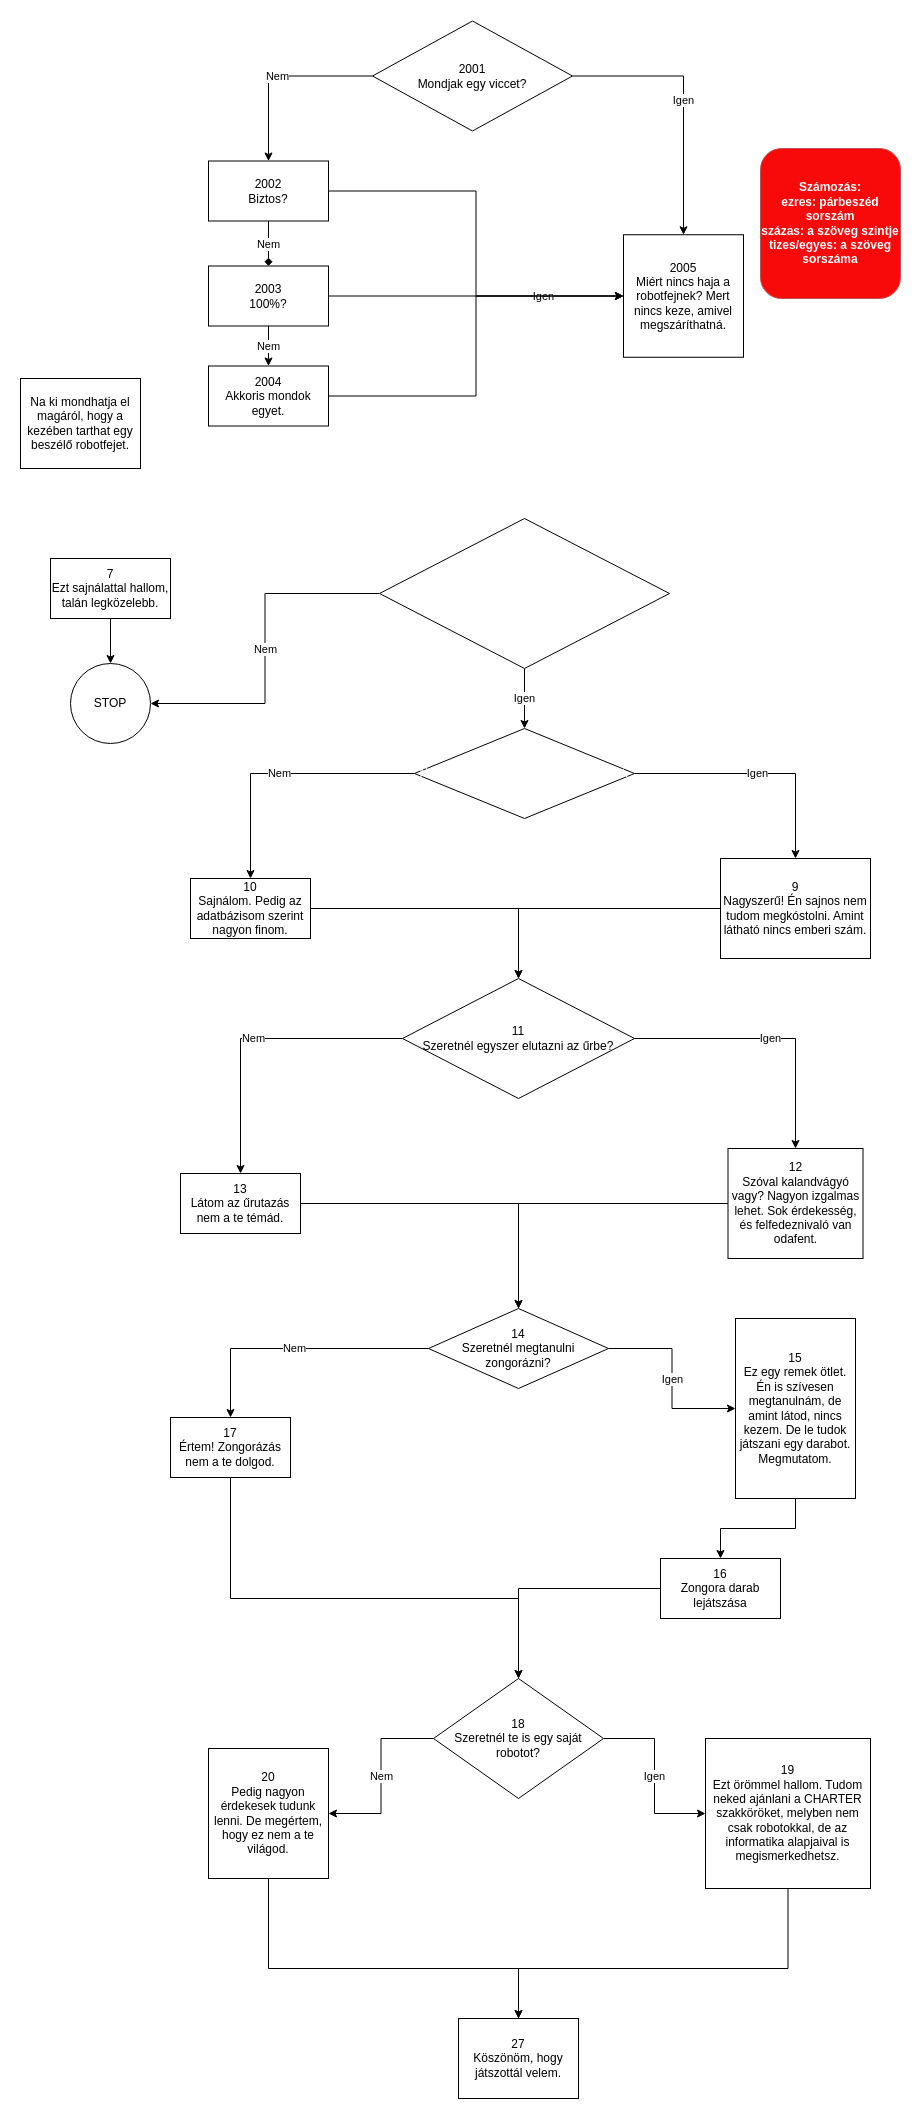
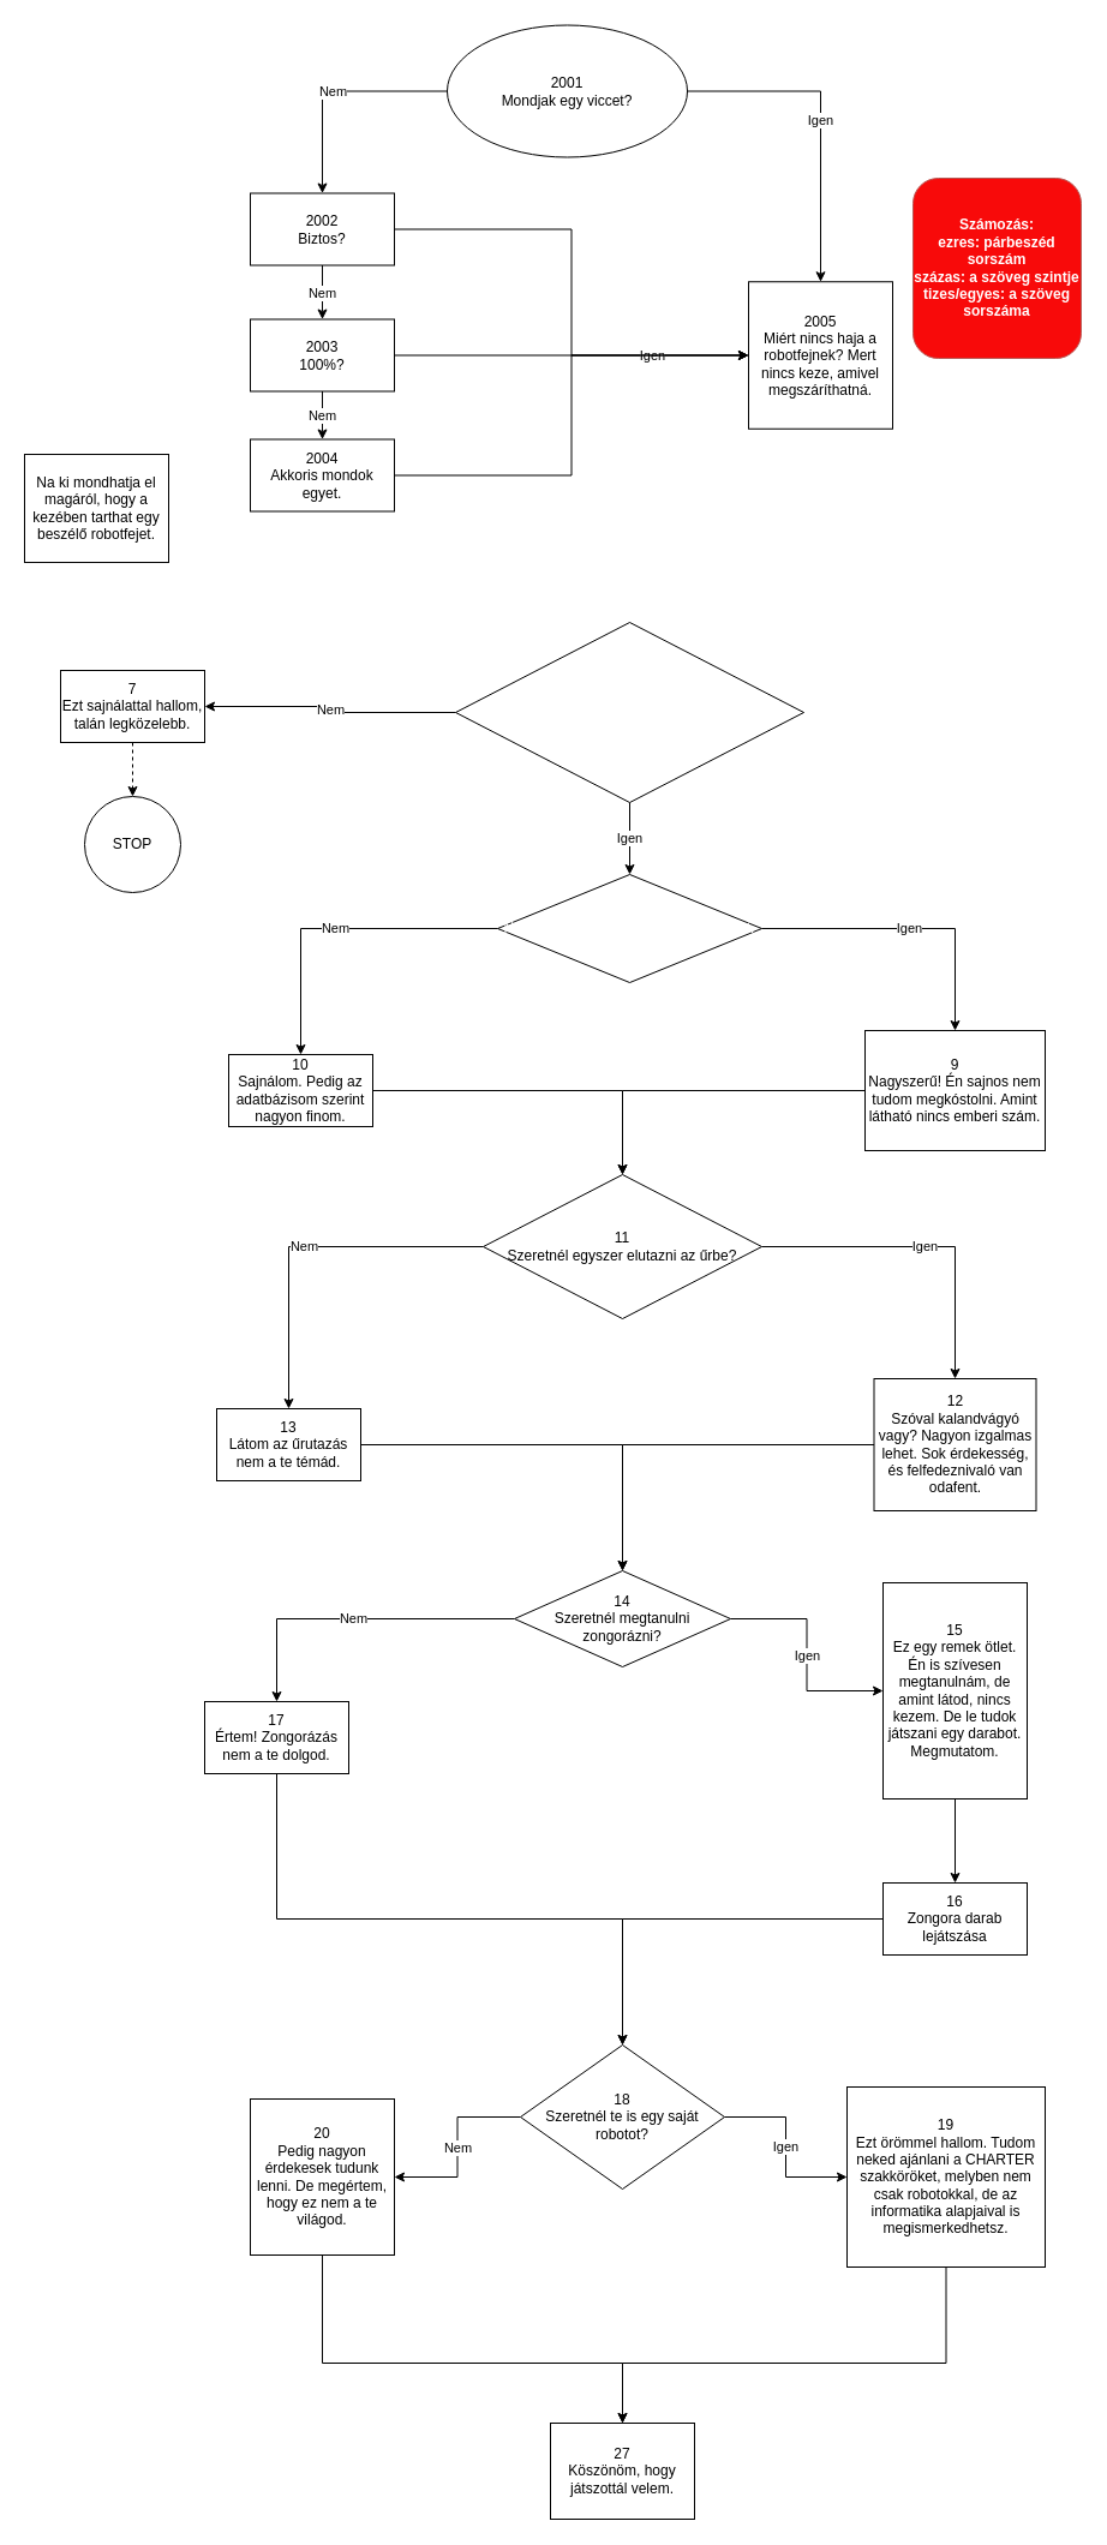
- <mxCell id="4" value="2001&lt;br&gt;Mondjak egy viccet?" style="rhombus;whiteSpace=wrap;html=1;" parent="1" vertex="1"><mxGeometry x="372" y="20.5" width="200" height="110" as="geometry" /></mxCell>
+ <mxCell id="4" value="2001&lt;br&gt;Mondjak egy viccet?" style="ellipse;whiteSpace=wrap;html=1;" parent="1" vertex="1"><mxGeometry x="372" y="20.5" width="200" height="110" as="geometry" /></mxCell>
- <mxCell id="6" value="Nem" style="edgeStyle=orthogonalEdgeStyle;rounded=0;orthogonalLoop=1;jettySize=auto;html=1;endArrow=diamond;" parent="1" source="8" target="50" edge="1"><mxGeometry relative="1" as="geometry" /></mxCell>
+ <mxCell id="6" value="Nem" style="edgeStyle=orthogonalEdgeStyle;rounded=0;orthogonalLoop=1;jettySize=auto;html=1;" parent="1" source="8" target="50" edge="1"><mxGeometry relative="1" as="geometry" /></mxCell>
- <mxCell id="14" value="" style="edgeStyle=orthogonalEdgeStyle;rounded=0;orthogonalLoop=1;jettySize=auto;html=1;" parent="1" source="15" target="16" edge="1"><mxGeometry relative="1" as="geometry" /></mxCell>
+ <mxCell id="14" value="" style="edgeStyle=orthogonalEdgeStyle;rounded=0;orthogonalLoop=1;jettySize=auto;html=1;dashed=1;" parent="1" source="15" target="16" edge="1"><mxGeometry relative="1" as="geometry" /></mxCell>
- <mxCell id="10" value="Nem" style="edgeStyle=orthogonalEdgeStyle;rounded=0;orthogonalLoop=1;jettySize=auto;html=1;" parent="1" source="12" target="16" edge="1"><mxGeometry relative="1" as="geometry" /></mxCell>
+ <mxCell id="10" value="Nem" style="edgeStyle=orthogonalEdgeStyle;rounded=0;orthogonalLoop=1;jettySize=auto;html=1;" parent="1" source="12" target="15" edge="1"><mxGeometry relative="1" as="geometry" /></mxCell>
- <mxCell id="37" value="16&lt;br&gt;Zongora darab lejátszása" style="whiteSpace=wrap;html=1;" parent="1" vertex="1"><mxGeometry x="660" y="1558" width="120" height="60" as="geometry" /></mxCell>
+ <mxCell id="37" value="16&lt;br&gt;Zongora darab lejátszása" style="whiteSpace=wrap;html=1;" parent="1" vertex="1"><mxGeometry x="735" y="1568" width="120" height="60" as="geometry" /></mxCell>
- <mxCell id="40" value="18&lt;br&gt;Szeretnél te is egy saját robotot?" style="rhombus;whiteSpace=wrap;html=1;" parent="1" vertex="1"><mxGeometry x="433" y="1678" width="170" height="120" as="geometry" /></mxCell>
+ <mxCell id="40" value="18&lt;br&gt;Szeretnél te is egy saját robotot?" style="rhombus;whiteSpace=wrap;html=1;" parent="1" vertex="1"><mxGeometry x="433" y="1703" width="170" height="120" as="geometry" /></mxCell>
